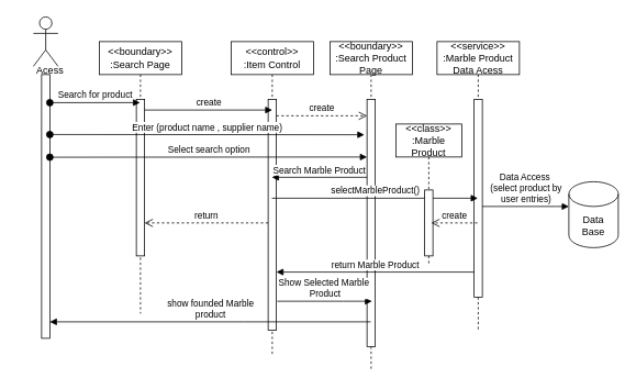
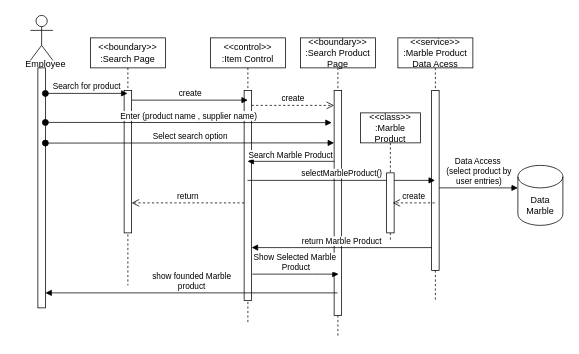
- <mxCell id="9" value="Acess" style="text;html=1;align=center;verticalAlign=middle;resizable=0;points=[];autosize=1;strokeColor=none;fillColor=none;" vertex="1" parent="1"><mxGeometry x="20" y="70" width="80" height="30" as="geometry" /></mxCell>
+ <mxCell id="9" value="Employee" style="text;html=1;align=center;verticalAlign=middle;resizable=0;points=[];autosize=1;strokeColor=none;fillColor=none;" vertex="1" parent="1"><mxGeometry x="20" y="70" width="80" height="30" as="geometry" /></mxCell>
- <mxCell id="21" value="Data&lt;br&gt;Base" style="shape=cylinder3;whiteSpace=wrap;html=1;boundedLbl=1;backgroundOutline=1;size=15;" vertex="1" parent="1"><mxGeometry x="690" y="220" width="60" height="80" as="geometry" /></mxCell>
+ <mxCell id="21" value="Data&lt;br&gt;Marble" style="shape=cylinder3;whiteSpace=wrap;html=1;boundedLbl=1;backgroundOutline=1;size=15;" vertex="1" parent="1"><mxGeometry x="690" y="220" width="60" height="80" as="geometry" /></mxCell>
